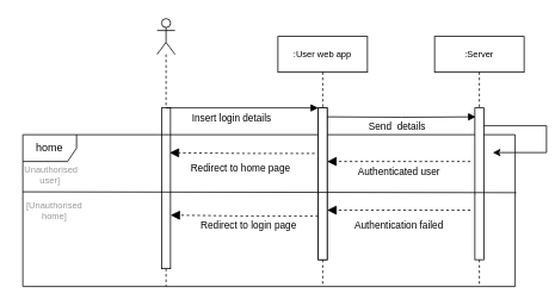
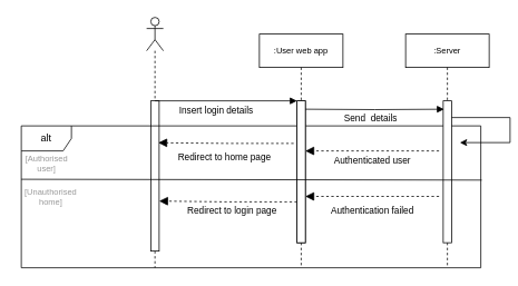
- <mxCell id="5" value="home" style="shape=umlFrame;whiteSpace=wrap;html=1;" parent="1" vertex="1"><mxGeometry x="25" y="150" width="550" height="170" as="geometry" /></mxCell>
+ <mxCell id="5" value="alt" style="shape=umlFrame;whiteSpace=wrap;html=1;" parent="1" vertex="1"><mxGeometry x="25" y="150" width="550" height="170" as="geometry" /></mxCell>
- <mxCell id="11" value="[Unauthorised&lt;br&gt;user]" style="text;html=1;align=center;verticalAlign=middle;resizable=0;points=[];autosize=1;fontColor=#999999;fontSize=10;" parent="1" vertex="1"><mxGeometry x="20" y="180" width="70" height="30" as="geometry" /></mxCell>
+ <mxCell id="11" value="[Authorised&lt;br&gt;user]" style="text;html=1;align=center;verticalAlign=middle;resizable=0;points=[];autosize=1;fontColor=#999999;fontSize=10;" parent="1" vertex="1"><mxGeometry x="20" y="180" width="70" height="30" as="geometry" /></mxCell>
